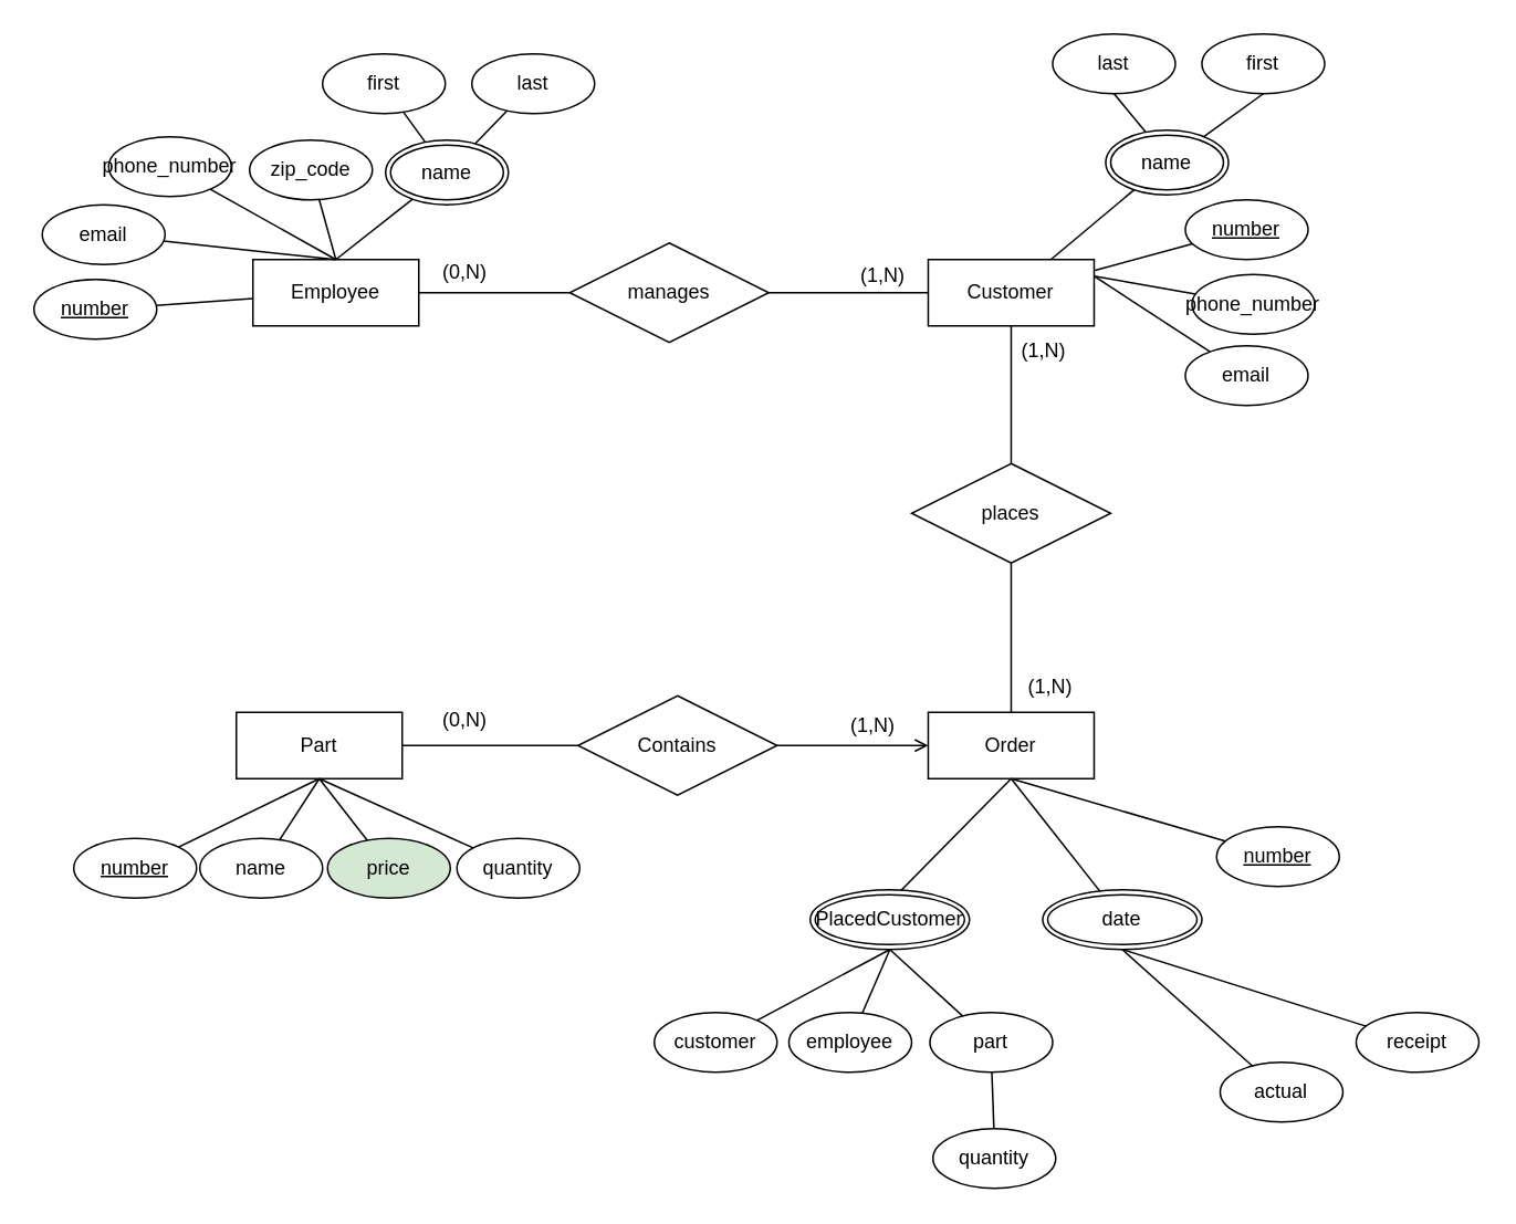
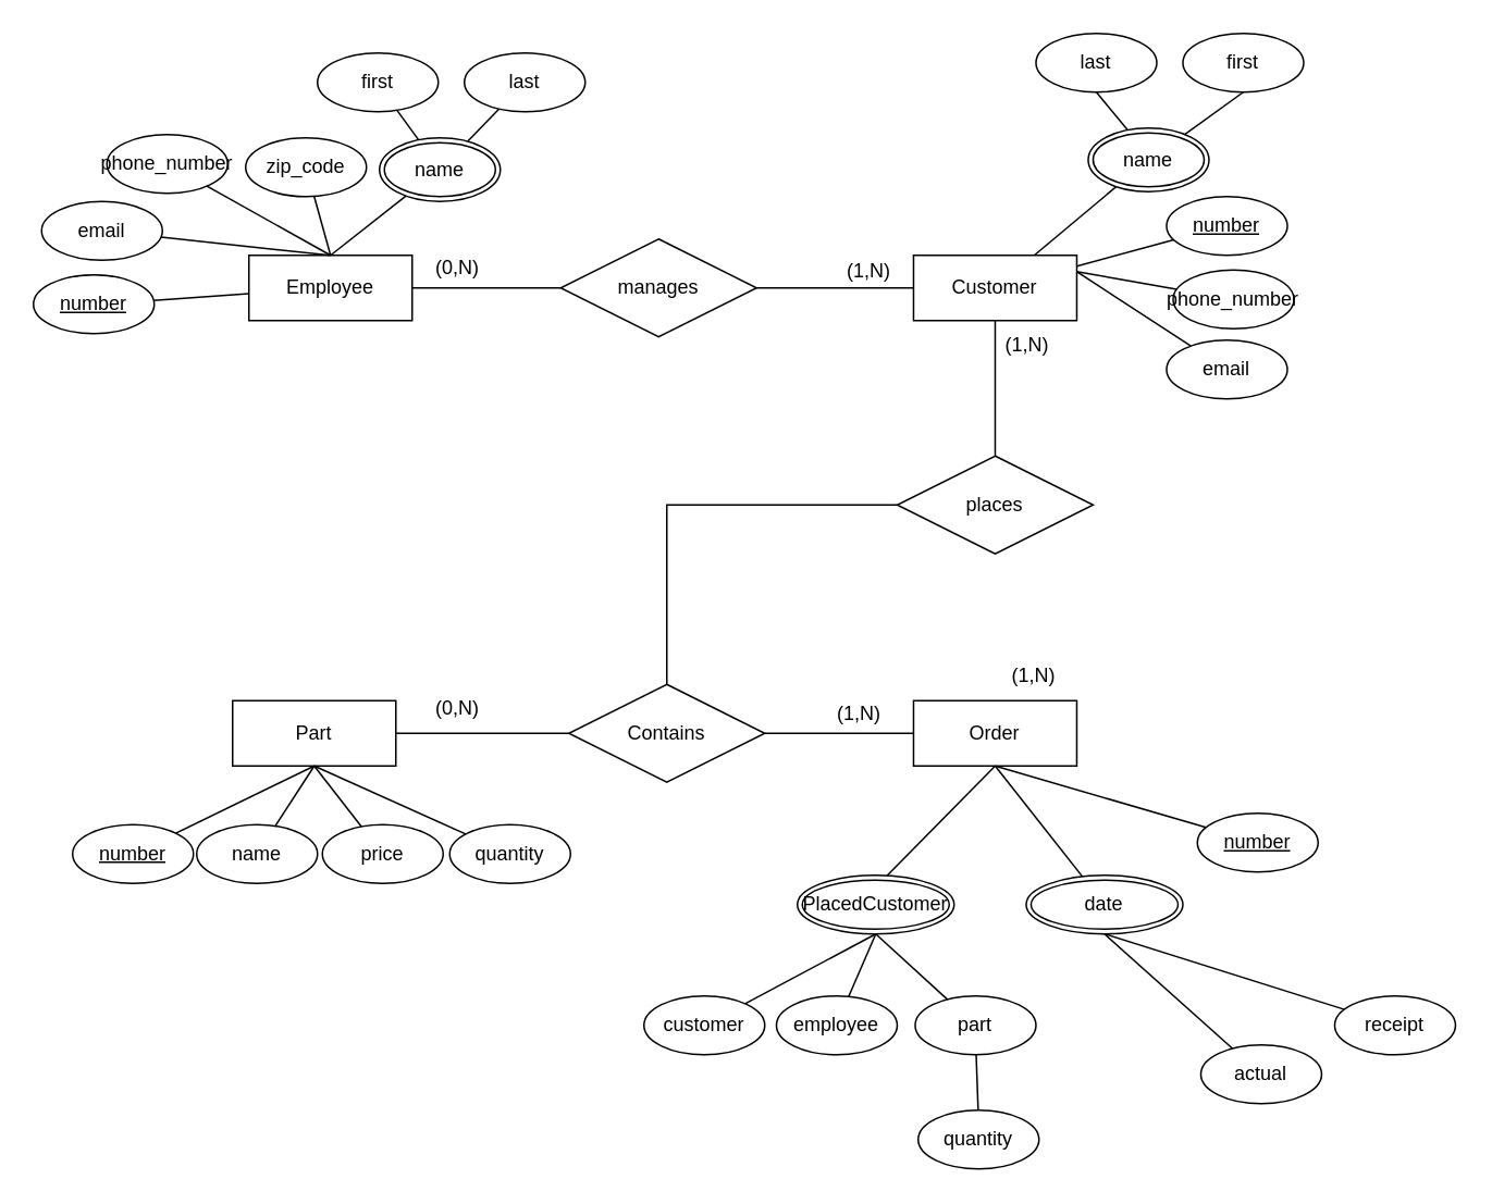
- <mxCell id="34" style="edgeStyle=orthogonalEdgeStyle;rounded=0;orthogonalLoop=1;jettySize=auto;html=1;endArrow=none;endFill=0;" parent="1" source="35" target="33" edge="1"><mxGeometry relative="1" as="geometry" /></mxCell>
+ <mxCell id="34" style="edgeStyle=orthogonalEdgeStyle;rounded=0;orthogonalLoop=1;jettySize=auto;html=1;endArrow=none;endFill=0;" parent="1" source="35" target="70" edge="1"><mxGeometry relative="1" as="geometry" /></mxCell>
- <mxCell id="69" style="edgeStyle=orthogonalEdgeStyle;rounded=0;orthogonalLoop=1;jettySize=auto;html=1;entryX=0;entryY=0.5;entryDx=0;entryDy=0;endArrow=open;endFill=0;" edge="1" parent="1" source="70" target="33"><mxGeometry relative="1" as="geometry" /></mxCell>
+ <mxCell id="69" style="edgeStyle=orthogonalEdgeStyle;rounded=0;orthogonalLoop=1;jettySize=auto;html=1;entryX=0;entryY=0.5;entryDx=0;entryDy=0;endArrow=none;endFill=0;" edge="1" parent="1" source="70" target="33"><mxGeometry relative="1" as="geometry" /></mxCell>
- <mxCell id="59" value="price" style="ellipse;whiteSpace=wrap;html=1;align=center;fillColor=#d5e8d4;" parent="1" vertex="1"><mxGeometry x="197" y="505" width="74" height="36" as="geometry" /></mxCell>
+ <mxCell id="59" value="price" style="ellipse;whiteSpace=wrap;html=1;align=center;" parent="1" vertex="1"><mxGeometry x="197" y="505" width="74" height="36" as="geometry" /></mxCell>
